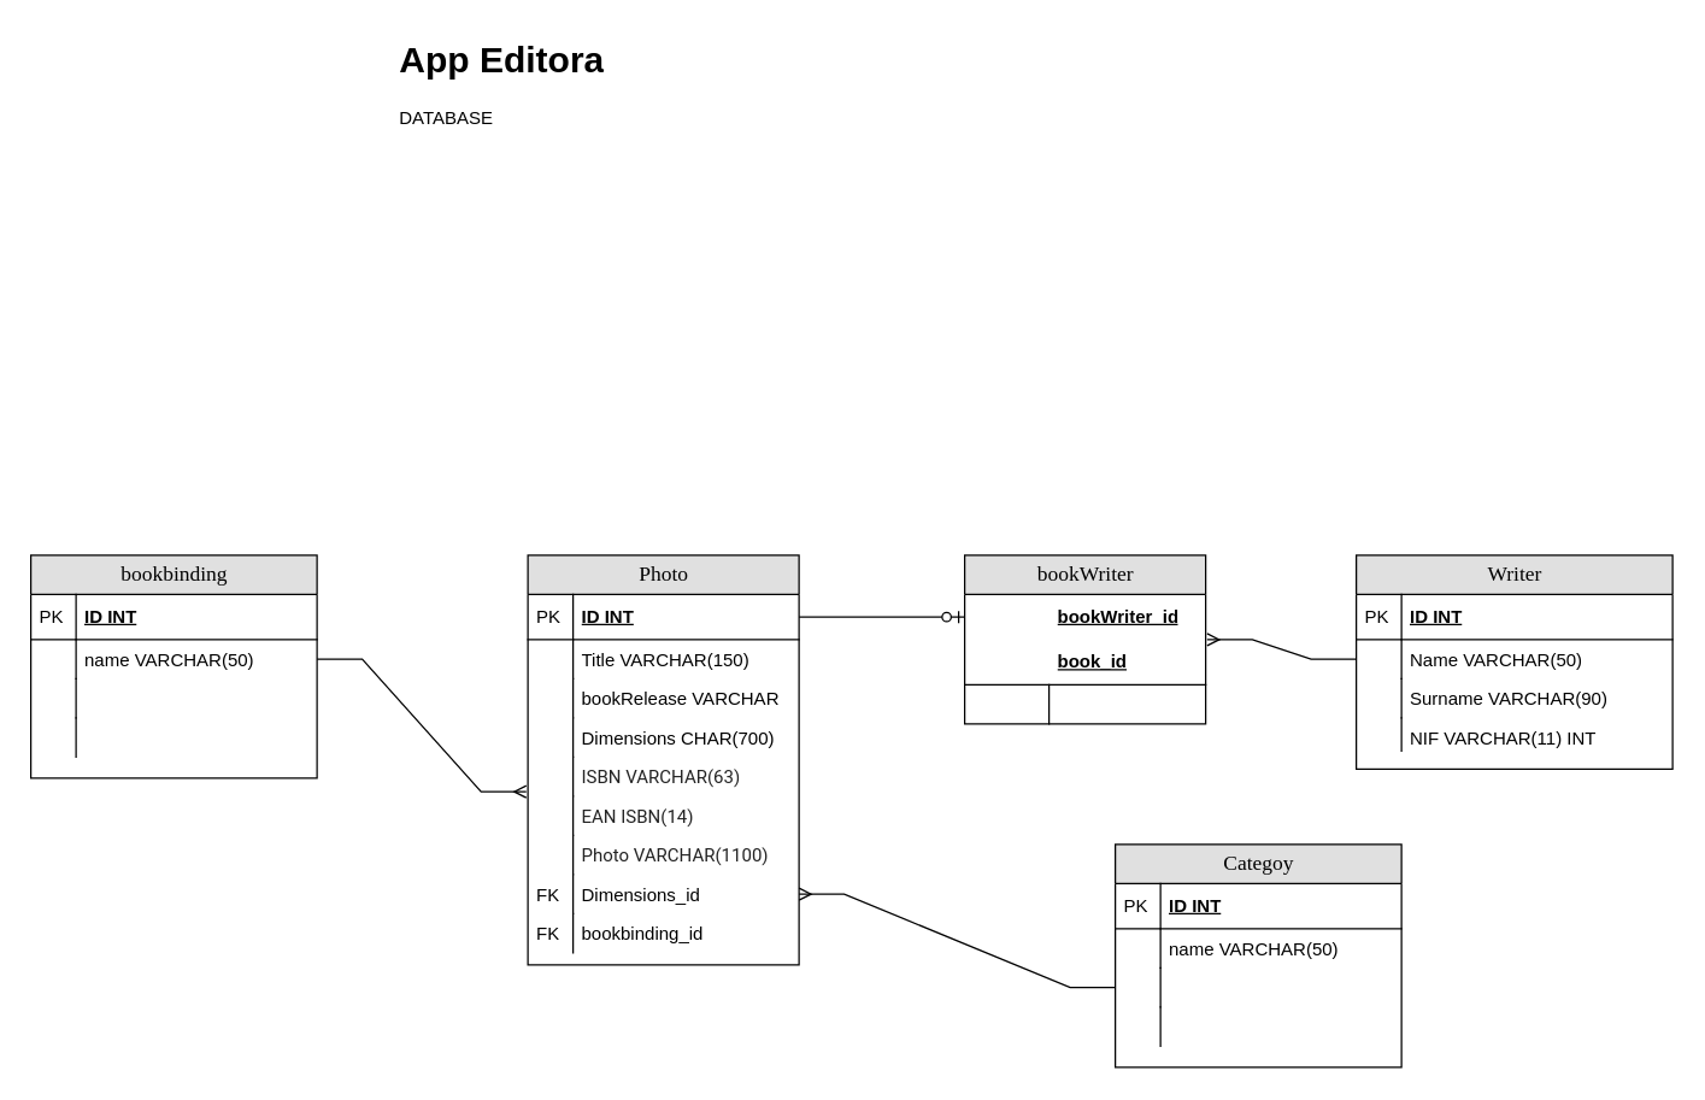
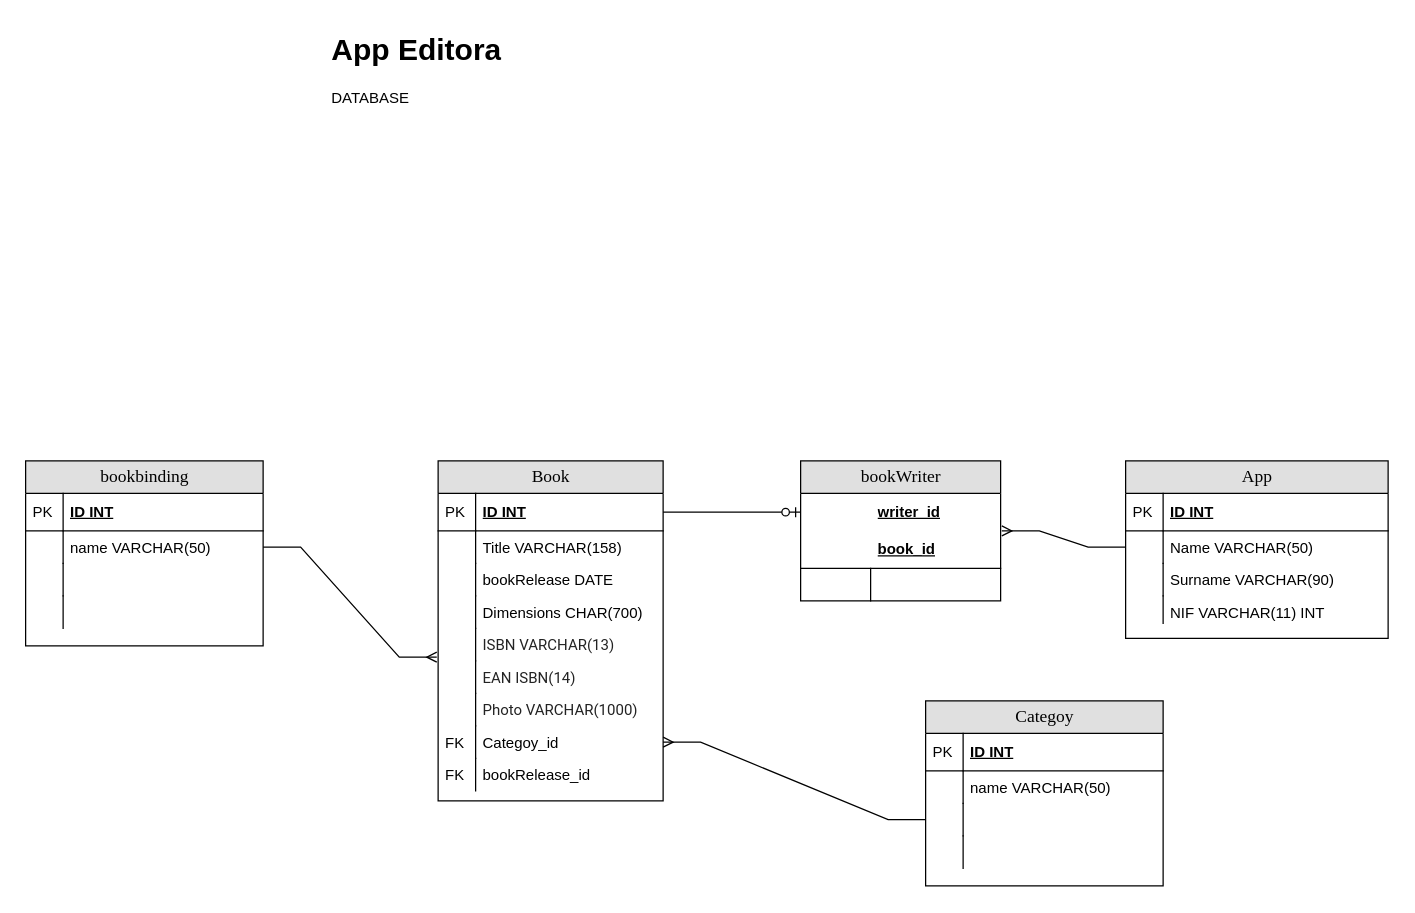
- <mxCell id="16" value="Photo" style="swimlane;html=1;fontStyle=0;childLayout=stackLayout;horizontal=1;startSize=26;fillColor=#e0e0e0;horizontalStack=0;resizeParent=1;resizeLast=0;collapsible=1;marginBottom=0;swimlaneFillColor=#ffffff;align=center;rounded=0;shadow=0;comic=0;labelBackgroundColor=none;strokeWidth=1;fontFamily=Verdana;fontSize=14" parent="1" vertex="1"><mxGeometry x="350" y="368" width="180" height="272" as="geometry" /></mxCell>
+ <mxCell id="16" value="Book" style="swimlane;html=1;fontStyle=0;childLayout=stackLayout;horizontal=1;startSize=26;fillColor=#e0e0e0;horizontalStack=0;resizeParent=1;resizeLast=0;collapsible=1;marginBottom=0;swimlaneFillColor=#ffffff;align=center;rounded=0;shadow=0;comic=0;labelBackgroundColor=none;strokeWidth=1;fontFamily=Verdana;fontSize=14" parent="1" vertex="1"><mxGeometry x="350" y="368" width="180" height="272" as="geometry" /></mxCell>
- <mxCell id="7" value="Writer" style="swimlane;html=1;fontStyle=0;childLayout=stackLayout;horizontal=1;startSize=26;fillColor=#e0e0e0;horizontalStack=0;resizeParent=1;resizeLast=0;collapsible=1;marginBottom=0;swimlaneFillColor=#ffffff;align=center;rounded=0;shadow=0;comic=0;labelBackgroundColor=none;strokeWidth=1;fontFamily=Verdana;fontSize=14;swimlaneLine=1;" parent="1" vertex="1"><mxGeometry x="900" y="368" width="210" height="142" as="geometry" /></mxCell>
+ <mxCell id="7" value="App" style="swimlane;html=1;fontStyle=0;childLayout=stackLayout;horizontal=1;startSize=26;fillColor=#e0e0e0;horizontalStack=0;resizeParent=1;resizeLast=0;collapsible=1;marginBottom=0;swimlaneFillColor=#ffffff;align=center;rounded=0;shadow=0;comic=0;labelBackgroundColor=none;strokeWidth=1;fontFamily=Verdana;fontSize=14;swimlaneLine=1;" parent="1" vertex="1"><mxGeometry x="900" y="368" width="210" height="142" as="geometry" /></mxCell>
- <mxCell id="3" value="bookWriter_id" style="shape=partialRectangle;top=0;left=0;right=0;bottom=0;html=1;align=left;verticalAlign=middle;fillColor=none;spacingLeft=60;spacingRight=4;whiteSpace=wrap;overflow=hidden;rotatable=0;points=[[0,0.5],[1,0.5]];portConstraint=eastwest;dropTarget=0;fontStyle=5;" parent="2" vertex="1"><mxGeometry y="26" width="160" height="30" as="geometry" /></mxCell>
+ <mxCell id="3" value="writer_id" style="shape=partialRectangle;top=0;left=0;right=0;bottom=0;html=1;align=left;verticalAlign=middle;fillColor=none;spacingLeft=60;spacingRight=4;whiteSpace=wrap;overflow=hidden;rotatable=0;points=[[0,0.5],[1,0.5]];portConstraint=eastwest;dropTarget=0;fontStyle=5;" parent="2" vertex="1"><mxGeometry y="26" width="160" height="30" as="geometry" /></mxCell>
- <mxCell id="19" value="Title VARCHAR(150)" style="shape=partialRectangle;top=0;left=0;right=0;bottom=0;html=1;align=left;verticalAlign=top;fillColor=none;spacingLeft=34;spacingRight=4;whiteSpace=wrap;overflow=hidden;rotatable=0;points=[[0,0.5],[1,0.5]];portConstraint=eastwest;dropTarget=0;" parent="16" vertex="1"><mxGeometry y="56" width="180" height="26" as="geometry" /></mxCell>
+ <mxCell id="19" value="Title VARCHAR(158)" style="shape=partialRectangle;top=0;left=0;right=0;bottom=0;html=1;align=left;verticalAlign=top;fillColor=none;spacingLeft=34;spacingRight=4;whiteSpace=wrap;overflow=hidden;rotatable=0;points=[[0,0.5],[1,0.5]];portConstraint=eastwest;dropTarget=0;" parent="16" vertex="1"><mxGeometry y="56" width="180" height="26" as="geometry" /></mxCell>
- <mxCell id="21" value="bookRelease VARCHAR&lt;br&gt;" style="shape=partialRectangle;top=0;left=0;right=0;bottom=0;html=1;align=left;verticalAlign=top;fillColor=none;spacingLeft=34;spacingRight=4;whiteSpace=wrap;overflow=hidden;rotatable=0;points=[[0,0.5],[1,0.5]];portConstraint=eastwest;dropTarget=0;" parent="16" vertex="1"><mxGeometry y="82" width="180" height="26" as="geometry" /></mxCell>
+ <mxCell id="21" value="bookRelease DATE&lt;br&gt;" style="shape=partialRectangle;top=0;left=0;right=0;bottom=0;html=1;align=left;verticalAlign=top;fillColor=none;spacingLeft=34;spacingRight=4;whiteSpace=wrap;overflow=hidden;rotatable=0;points=[[0,0.5],[1,0.5]];portConstraint=eastwest;dropTarget=0;" parent="16" vertex="1"><mxGeometry y="82" width="180" height="26" as="geometry" /></mxCell>
- <mxCell id="25" value="&lt;span style=&quot;color: rgb(35 , 35 , 35) ; font-family: &amp;#34;roboto&amp;#34; , &amp;#34;arial&amp;#34; , &amp;#34;helvetica&amp;#34; , &amp;#34;tahoma&amp;#34; , sans-serif ; background-color: rgb(255 , 255 , 255)&quot;&gt;&lt;font style=&quot;font-size: 12px&quot;&gt;ISBN VARCHAR(63)&lt;/font&gt;&lt;/span&gt;" style="shape=partialRectangle;top=0;left=0;right=0;bottom=0;html=1;align=left;verticalAlign=top;fillColor=none;spacingLeft=34;spacingRight=4;whiteSpace=wrap;overflow=hidden;rotatable=0;points=[[0,0.5],[1,0.5]];portConstraint=eastwest;dropTarget=0;" parent="16" vertex="1"><mxGeometry y="134" width="180" height="26" as="geometry" /></mxCell>
+ <mxCell id="25" value="&lt;span style=&quot;color: rgb(35 , 35 , 35) ; font-family: &amp;#34;roboto&amp;#34; , &amp;#34;arial&amp;#34; , &amp;#34;helvetica&amp;#34; , &amp;#34;tahoma&amp;#34; , sans-serif ; background-color: rgb(255 , 255 , 255)&quot;&gt;&lt;font style=&quot;font-size: 12px&quot;&gt;ISBN VARCHAR(13)&lt;/font&gt;&lt;/span&gt;" style="shape=partialRectangle;top=0;left=0;right=0;bottom=0;html=1;align=left;verticalAlign=top;fillColor=none;spacingLeft=34;spacingRight=4;whiteSpace=wrap;overflow=hidden;rotatable=0;points=[[0,0.5],[1,0.5]];portConstraint=eastwest;dropTarget=0;" parent="16" vertex="1"><mxGeometry y="134" width="180" height="26" as="geometry" /></mxCell>
- <mxCell id="29" value="&lt;font style=&quot;font-size: 12px&quot;&gt;&lt;span style=&quot;color: rgb(35 , 35 , 35) ; font-family: &amp;#34;roboto&amp;#34; , &amp;#34;arial&amp;#34; , &amp;#34;helvetica&amp;#34; , &amp;#34;tahoma&amp;#34; , sans-serif ; background-color: rgb(255 , 255 , 255)&quot;&gt;&lt;font&gt;Photo VARCHAR(1100)&lt;/font&gt;&lt;/span&gt;&lt;/font&gt;" style="shape=partialRectangle;top=0;left=0;right=0;bottom=0;html=1;align=left;verticalAlign=top;fillColor=none;spacingLeft=34;spacingRight=4;whiteSpace=wrap;overflow=hidden;rotatable=0;points=[[0,0.5],[1,0.5]];portConstraint=eastwest;dropTarget=0;" parent="16" vertex="1"><mxGeometry y="186" width="180" height="26" as="geometry" /></mxCell>
+ <mxCell id="29" value="&lt;font style=&quot;font-size: 12px&quot;&gt;&lt;span style=&quot;color: rgb(35 , 35 , 35) ; font-family: &amp;#34;roboto&amp;#34; , &amp;#34;arial&amp;#34; , &amp;#34;helvetica&amp;#34; , &amp;#34;tahoma&amp;#34; , sans-serif ; background-color: rgb(255 , 255 , 255)&quot;&gt;&lt;font&gt;Photo VARCHAR(1000)&lt;/font&gt;&lt;/span&gt;&lt;/font&gt;" style="shape=partialRectangle;top=0;left=0;right=0;bottom=0;html=1;align=left;verticalAlign=top;fillColor=none;spacingLeft=34;spacingRight=4;whiteSpace=wrap;overflow=hidden;rotatable=0;points=[[0,0.5],[1,0.5]];portConstraint=eastwest;dropTarget=0;" parent="16" vertex="1"><mxGeometry y="186" width="180" height="26" as="geometry" /></mxCell>
- <mxCell id="31" value="Dimensions_id" style="shape=partialRectangle;top=0;left=0;right=0;bottom=0;html=1;align=left;verticalAlign=top;fillColor=none;spacingLeft=34;spacingRight=4;whiteSpace=wrap;overflow=hidden;rotatable=0;points=[[0,0.5],[1,0.5]];portConstraint=eastwest;dropTarget=0;" parent="16" vertex="1"><mxGeometry y="212" width="180" height="26" as="geometry" /></mxCell>
+ <mxCell id="31" value="Categoy_id" style="shape=partialRectangle;top=0;left=0;right=0;bottom=0;html=1;align=left;verticalAlign=top;fillColor=none;spacingLeft=34;spacingRight=4;whiteSpace=wrap;overflow=hidden;rotatable=0;points=[[0,0.5],[1,0.5]];portConstraint=eastwest;dropTarget=0;" parent="16" vertex="1"><mxGeometry y="212" width="180" height="26" as="geometry" /></mxCell>
- <mxCell id="33" value="bookbinding_id" style="shape=partialRectangle;top=0;left=0;right=0;bottom=0;html=1;align=left;verticalAlign=top;fillColor=none;spacingLeft=34;spacingRight=4;whiteSpace=wrap;overflow=hidden;rotatable=0;points=[[0,0.5],[1,0.5]];portConstraint=eastwest;dropTarget=0;" parent="16" vertex="1"><mxGeometry y="238" width="180" height="26" as="geometry" /></mxCell>
+ <mxCell id="33" value="bookRelease_id" style="shape=partialRectangle;top=0;left=0;right=0;bottom=0;html=1;align=left;verticalAlign=top;fillColor=none;spacingLeft=34;spacingRight=4;whiteSpace=wrap;overflow=hidden;rotatable=0;points=[[0,0.5],[1,0.5]];portConstraint=eastwest;dropTarget=0;" parent="16" vertex="1"><mxGeometry y="238" width="180" height="26" as="geometry" /></mxCell>
